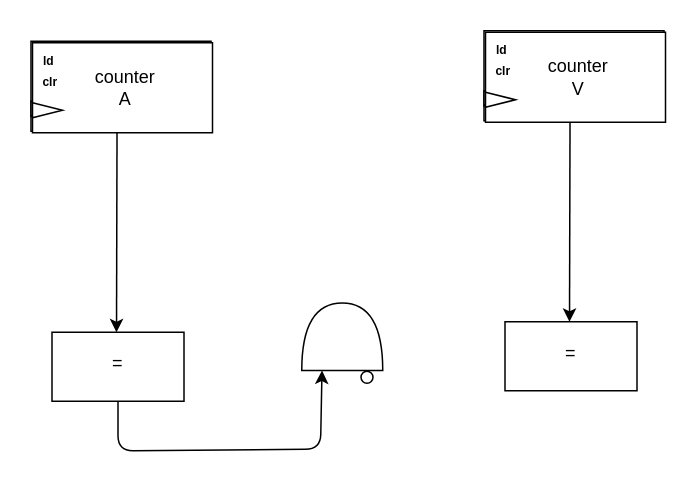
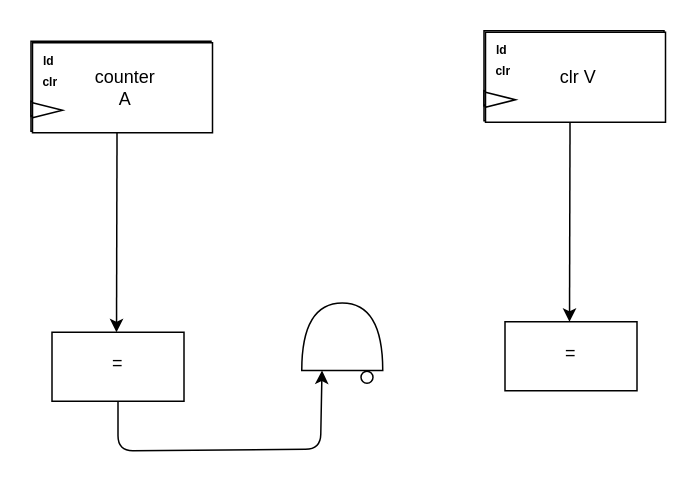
- <mxCell id="26" value="counter V" style="text;html=1;strokeColor=none;fillColor=none;align=center;verticalAlign=middle;whiteSpace=wrap;rounded=0;" vertex="1" parent="1"><mxGeometry x="365" y="41" width="40" height="20" as="geometry" /></mxCell>
+ <mxCell id="26" value="clr V" style="text;html=1;strokeColor=none;fillColor=none;align=center;verticalAlign=middle;whiteSpace=wrap;rounded=0;" vertex="1" parent="1"><mxGeometry x="365" y="41" width="40" height="20" as="geometry" /></mxCell>
